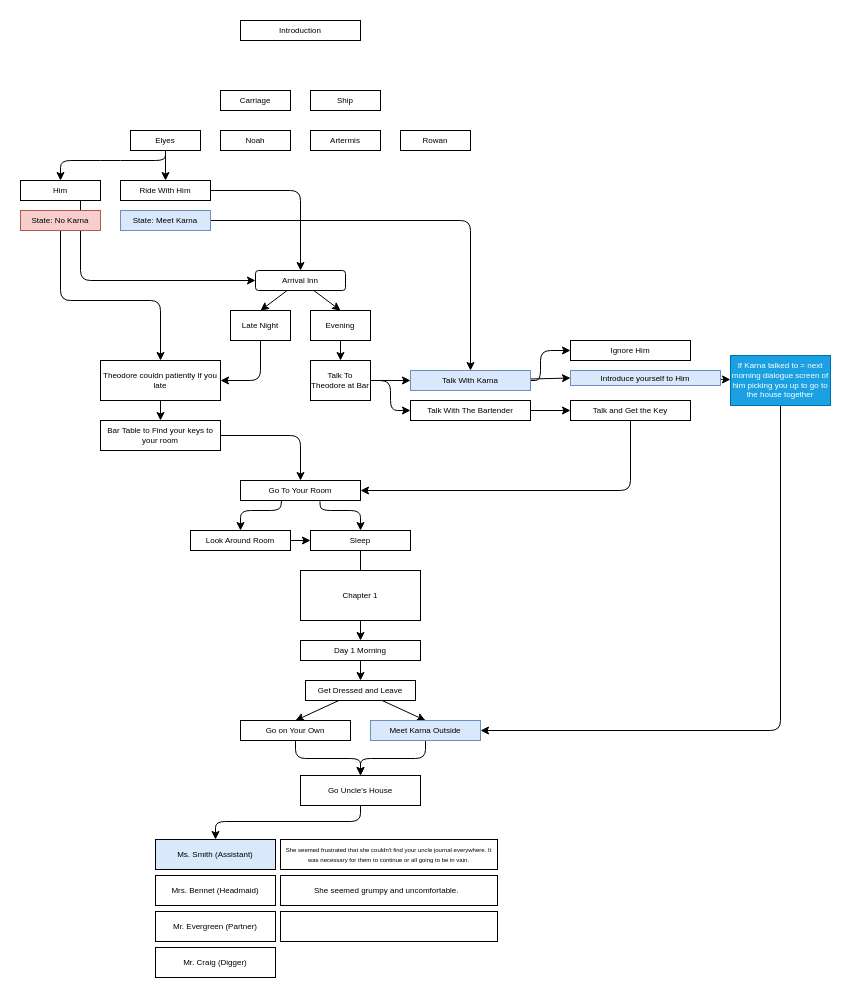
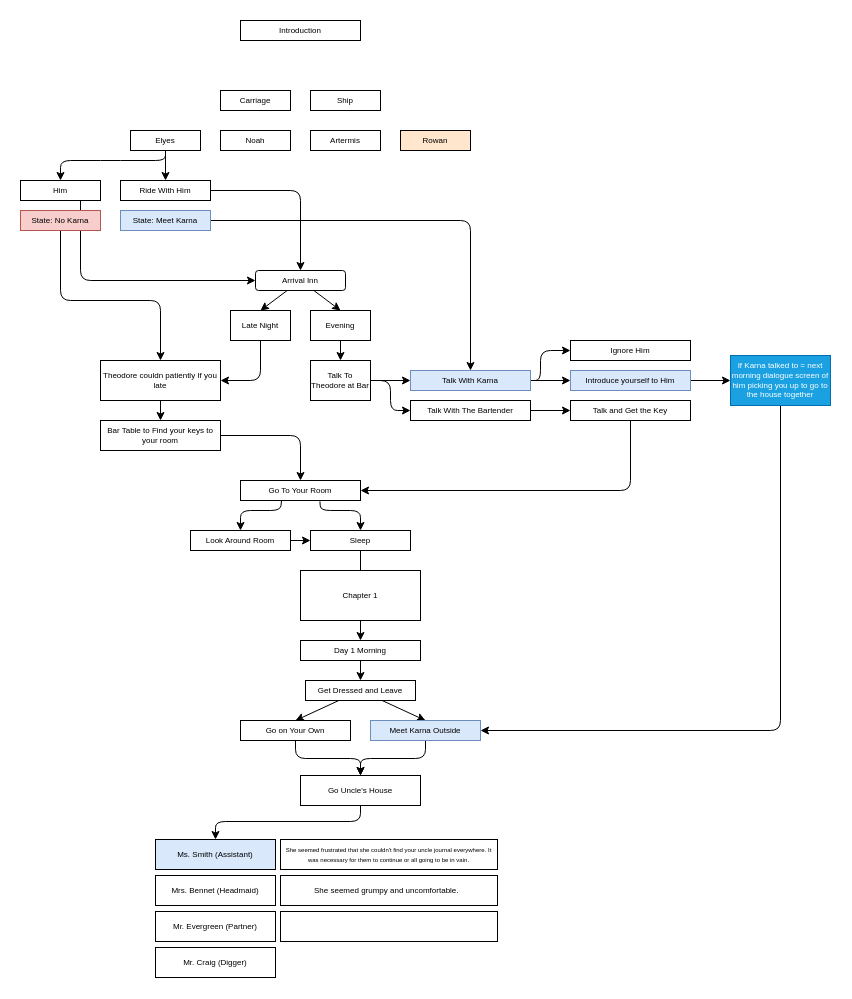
- <mxCell id="25" value="&lt;span style=&quot;font-size: 8px;&quot;&gt;Rowan&lt;/span&gt;" style="rounded=0;whiteSpace=wrap;html=1;fontSize=8;strokeWidth=1;" vertex="1" parent="1"><mxGeometry x="400" y="130" width="70" height="20" as="geometry" /></mxCell>
+ <mxCell id="25" value="&lt;span style=&quot;font-size: 8px;&quot;&gt;Rowan&lt;/span&gt;" style="rounded=0;whiteSpace=wrap;html=1;fontSize=8;strokeWidth=1;fillColor=#ffe6cc;" vertex="1" parent="1"><mxGeometry x="400" y="130" width="70" height="20" as="geometry" /></mxCell>
- <mxCell id="15" value="&lt;span style=&quot;font-size: 8px;&quot;&gt;Introduce yourself to Him&lt;/span&gt;" style="rounded=0;whiteSpace=wrap;html=1;fillColor=#dae8fc;strokeColor=#6c8ebf;fontSize=8;strokeWidth=1;" vertex="1" parent="1"><mxGeometry x="570" y="370" width="150" height="15" as="geometry" /></mxCell>
+ <mxCell id="15" value="&lt;span style=&quot;font-size: 8px;&quot;&gt;Introduce yourself to Him&lt;/span&gt;" style="rounded=0;whiteSpace=wrap;html=1;fillColor=#dae8fc;strokeColor=#6c8ebf;fontSize=8;strokeWidth=1;" vertex="1" parent="1"><mxGeometry x="570" y="370" width="120" height="20" as="geometry" /></mxCell>
